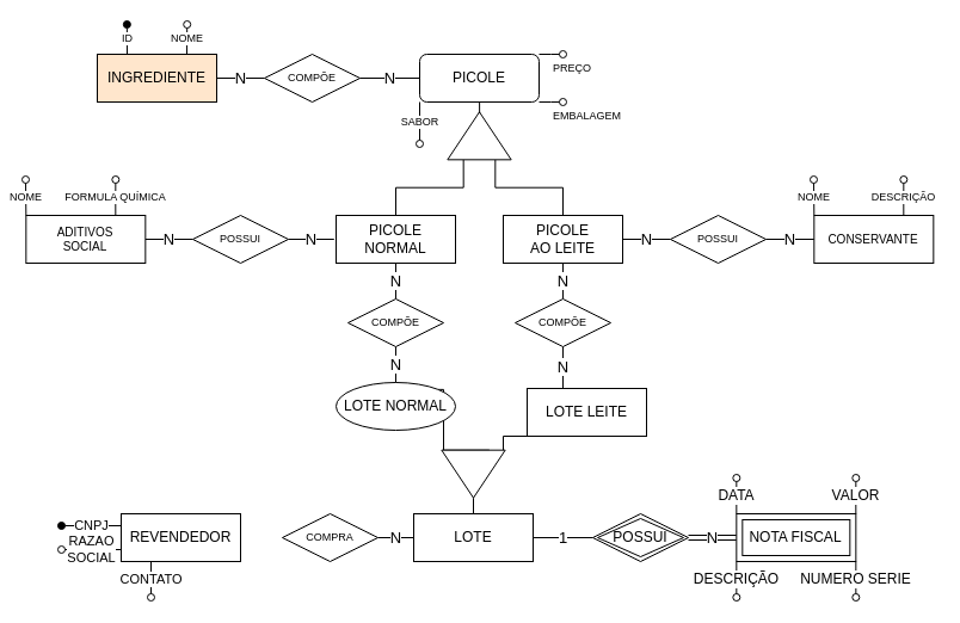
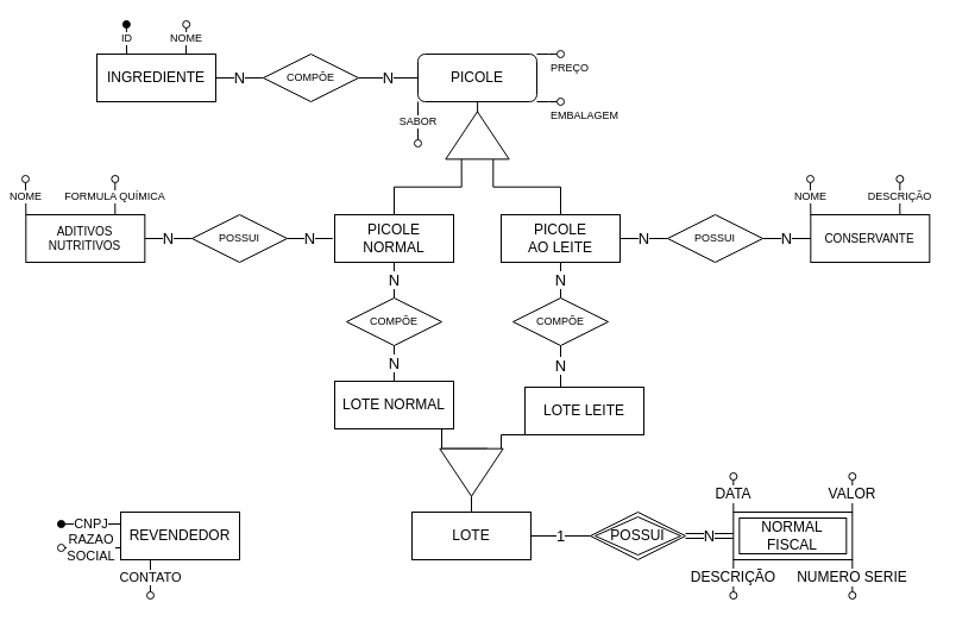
- <mxCell id="22" value="INGREDIENTE" style="whiteSpace=wrap;html=1;align=center;fillColor=#ffe6cc;" parent="19" vertex="1"><mxGeometry y="25" width="100" height="40" as="geometry" /></mxCell>
+ <mxCell id="22" value="INGREDIENTE" style="whiteSpace=wrap;html=1;align=center;" parent="19" vertex="1"><mxGeometry y="25" width="100" height="40" as="geometry" /></mxCell>
- <mxCell id="11" value="&lt;font size=&quot;1&quot;&gt;ADITIVOS&lt;br&gt;SOCIAL&lt;br&gt;&lt;/font&gt;" style="shape=wrap;margin=3;double=1;whiteSpace=wrap;html=1;align=center;fontSize=9;" parent="8" vertex="1"><mxGeometry x="0.333" y="30" width="100" height="40" as="geometry" /></mxCell>
+ <mxCell id="11" value="&lt;font size=&quot;1&quot;&gt;ADITIVOS&lt;br&gt;NUTRITIVOS&lt;br&gt;&lt;/font&gt;" style="shape=wrap;margin=3;double=1;whiteSpace=wrap;html=1;align=center;fontSize=9;" parent="8" vertex="1"><mxGeometry x="0.333" y="30" width="100" height="40" as="geometry" /></mxCell>
- <mxCell id="45" value="LOTE NORMAL" style="ellipse;whiteSpace=wrap;html=1;align=center;" parent="1" vertex="1"><mxGeometry x="281" y="320" width="100" height="40" as="geometry" /></mxCell>
+ <mxCell id="45" value="LOTE NORMAL" style="whiteSpace=wrap;html=1;align=center;" parent="1" vertex="1"><mxGeometry x="281" y="320" width="100" height="40" as="geometry" /></mxCell>
- <mxCell id="55" value="COMPRA" style="shape=rhombus;perimeter=rhombusPerimeter;whiteSpace=wrap;html=1;align=center;fontSize=9;" parent="1" vertex="1"><mxGeometry x="236" y="430" width="80" height="40" as="geometry" /></mxCell>
- <mxCell id="26" value="N" style="edgeStyle=orthogonalEdgeStyle;rounded=0;orthogonalLoop=1;jettySize=auto;html=1;endArrow=none;endFill=0;fontSize=13;" parent="1" source="27" target="55" edge="1"><mxGeometry relative="1" as="geometry" /></mxCell>
- <mxCell id="36" value="NOTA FISCAL" style="shape=ext;margin=3;double=1;whiteSpace=wrap;html=1;align=center;fillColor=#ffffff;gradientColor=none;fontSize=12;" parent="31" vertex="1"><mxGeometry y="30" width="100" height="40" as="geometry" /></mxCell>
+ <mxCell id="36" value="NORMAL FISCAL" style="shape=ext;margin=3;double=1;whiteSpace=wrap;html=1;align=center;fillColor=#ffffff;gradientColor=none;fontSize=12;" parent="31" vertex="1"><mxGeometry y="30" width="100" height="40" as="geometry" /></mxCell>
